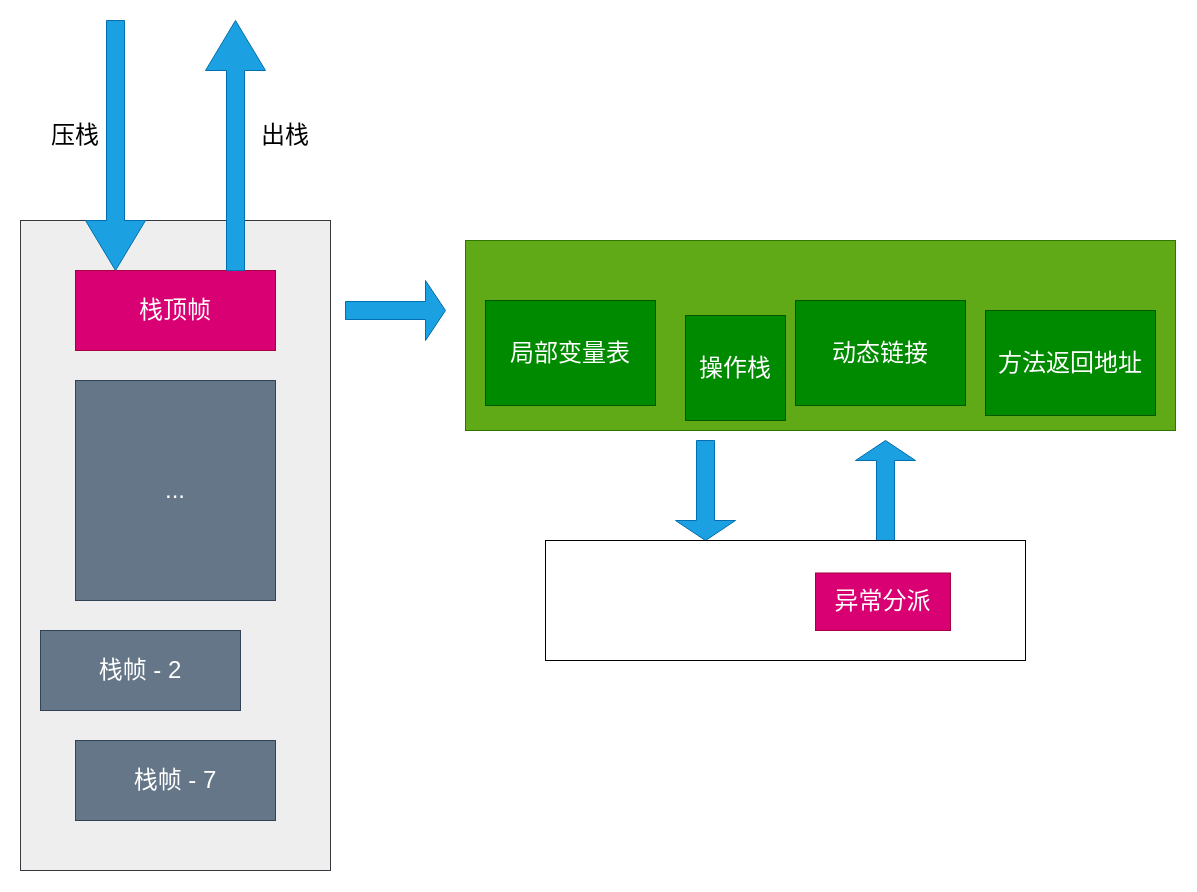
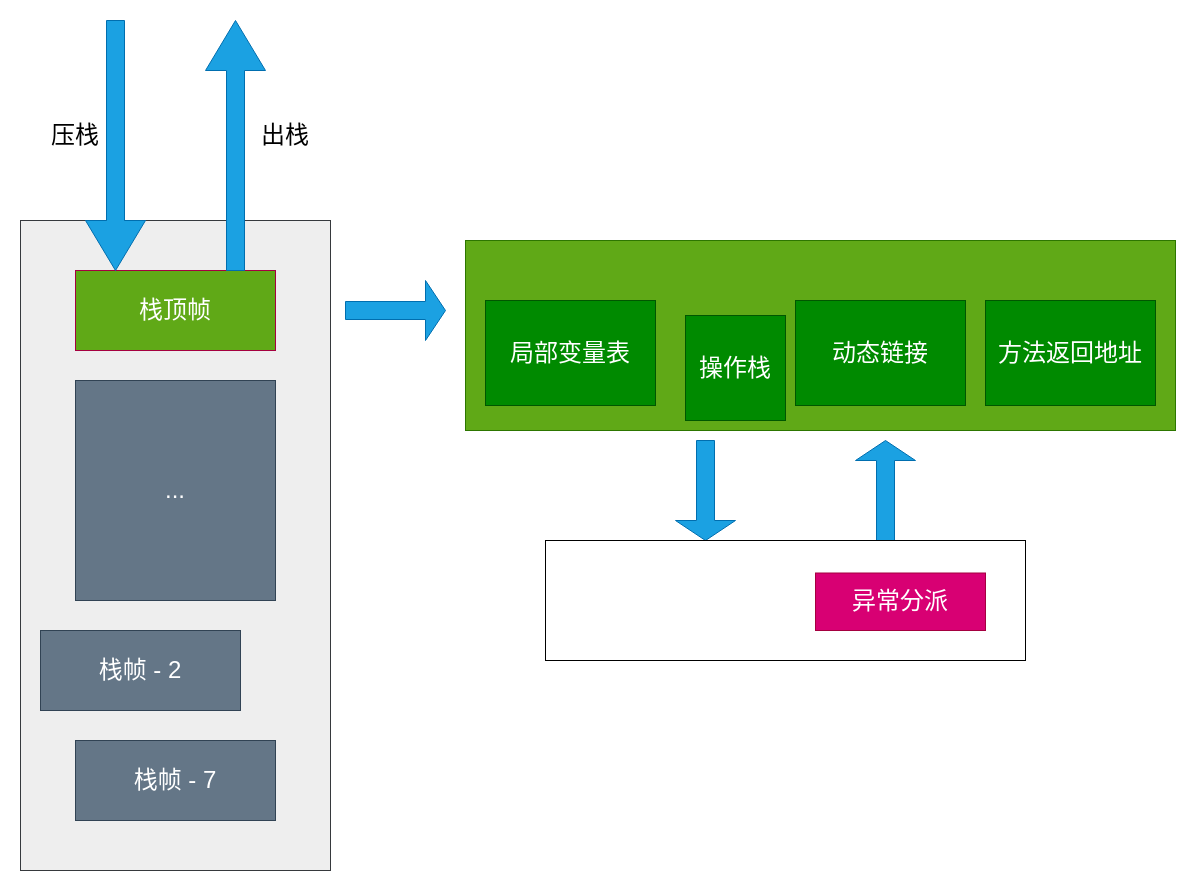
- <mxCell id="3" value="栈顶帧" style="rounded=0;whiteSpace=wrap;html=1;fillColor=#d80073;fontColor=#ffffff;strokeColor=#A50040;fontSize=24;" parent="1" vertex="1"><mxGeometry x="75" y="270" width="200" height="80" as="geometry" /></mxCell>
+ <mxCell id="3" value="栈顶帧" style="rounded=0;whiteSpace=wrap;html=1;fillColor=#60a917;fontColor=#ffffff;strokeColor=#A50040;fontSize=24;" parent="1" vertex="1"><mxGeometry x="75" y="270" width="200" height="80" as="geometry" /></mxCell>
- <mxCell id="16" value="方法返回地址" style="rounded=0;whiteSpace=wrap;html=1;fontSize=24;fillColor=#008a00;fontColor=#ffffff;strokeColor=#005700;" parent="1" vertex="1"><mxGeometry x="985" y="310" width="170" height="105" as="geometry" /></mxCell>
+ <mxCell id="16" value="方法返回地址" style="rounded=0;whiteSpace=wrap;html=1;fontSize=24;fillColor=#008a00;fontColor=#ffffff;strokeColor=#005700;" parent="1" vertex="1"><mxGeometry x="985" y="300" width="170" height="105" as="geometry" /></mxCell>
- <mxCell id="20" value="异常分派" style="rounded=0;whiteSpace=wrap;html=1;fontSize=24;fillColor=#d80073;fontColor=#ffffff;strokeColor=#A50040;fontStyle=0" parent="1" vertex="1"><mxGeometry x="815" y="572.5" width="135" height="57.5" as="geometry" /></mxCell>
+ <mxCell id="20" value="异常分派" style="rounded=0;whiteSpace=wrap;html=1;fontSize=24;fillColor=#d80073;fontColor=#ffffff;strokeColor=#A50040;fontStyle=0" parent="1" vertex="1"><mxGeometry x="815" y="572.5" width="170" height="57.5" as="geometry" /></mxCell>
